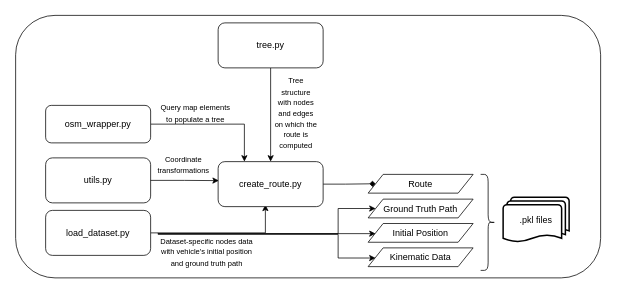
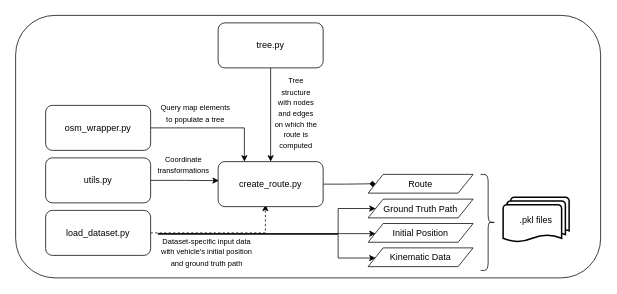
- <mxCell id="4" value="osm_wrapper.py" style="rounded=1;whiteSpace=wrap;html=1;" vertex="1" parent="1"><mxGeometry x="60" y="140" width="140" height="50" as="geometry" /></mxCell>
+ <mxCell id="4" value="osm_wrapper.py" style="rounded=1;whiteSpace=wrap;html=1;" vertex="1" parent="1"><mxGeometry x="60" y="140" width="140" height="60" as="geometry" /></mxCell>
- <mxCell id="5" style="edgeStyle=orthogonalEdgeStyle;rounded=0;orthogonalLoop=1;jettySize=auto;html=1;entryX=0.45;entryY=0.956;entryDx=0;entryDy=0;entryPerimeter=0;" edge="1" parent="1" source="6" target="11"><mxGeometry relative="1" as="geometry" /></mxCell>
+ <mxCell id="5" style="edgeStyle=orthogonalEdgeStyle;rounded=0;orthogonalLoop=1;jettySize=auto;html=1;entryX=0.45;entryY=0.956;entryDx=0;entryDy=0;entryPerimeter=0;dashed=1;" edge="1" parent="1" source="6" target="11"><mxGeometry relative="1" as="geometry" /></mxCell>
- <mxCell id="19" value="&lt;span style=&quot;font-size: 10px;&quot;&gt;Dataset-specific nodes data with vehicle's initial position and ground truth path&lt;/span&gt;" style="text;html=1;align=center;verticalAlign=middle;whiteSpace=wrap;rounded=0;" vertex="1" parent="1"><mxGeometry x="210" y="313" width="130" height="44" as="geometry" /></mxCell>
+ <mxCell id="19" value="&lt;span style=&quot;font-size: 10px;&quot;&gt;Dataset-specific input data with vehicle's initial position and ground truth path&lt;/span&gt;" style="text;html=1;align=center;verticalAlign=middle;whiteSpace=wrap;rounded=0;" vertex="1" parent="1"><mxGeometry x="210" y="313" width="130" height="44" as="geometry" /></mxCell>
